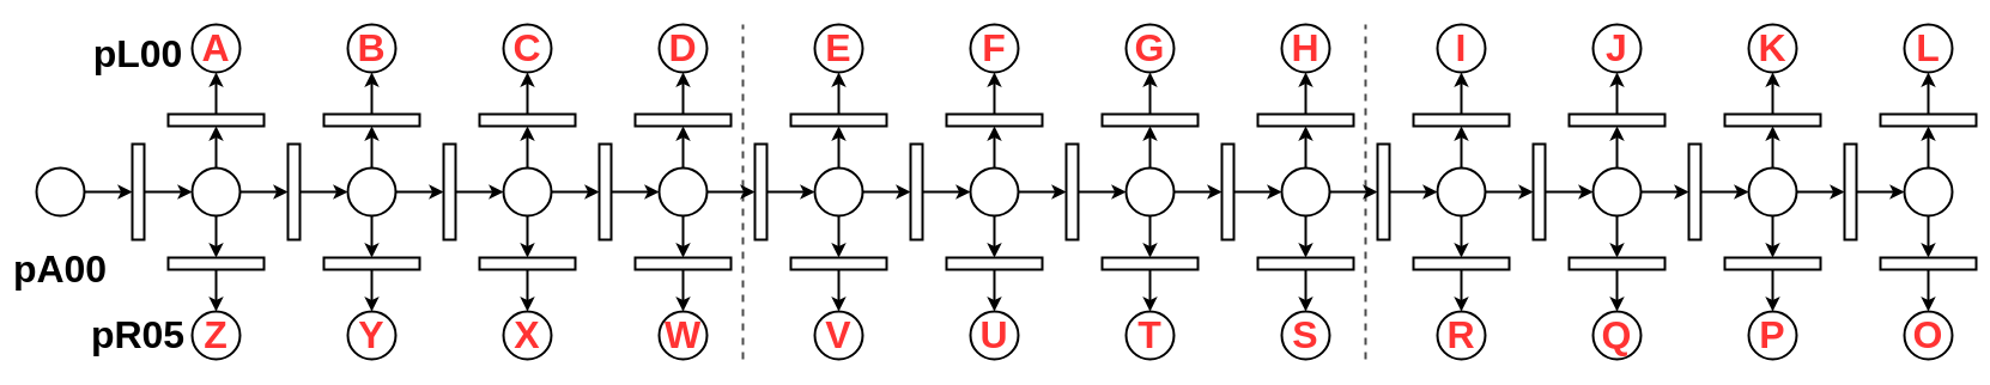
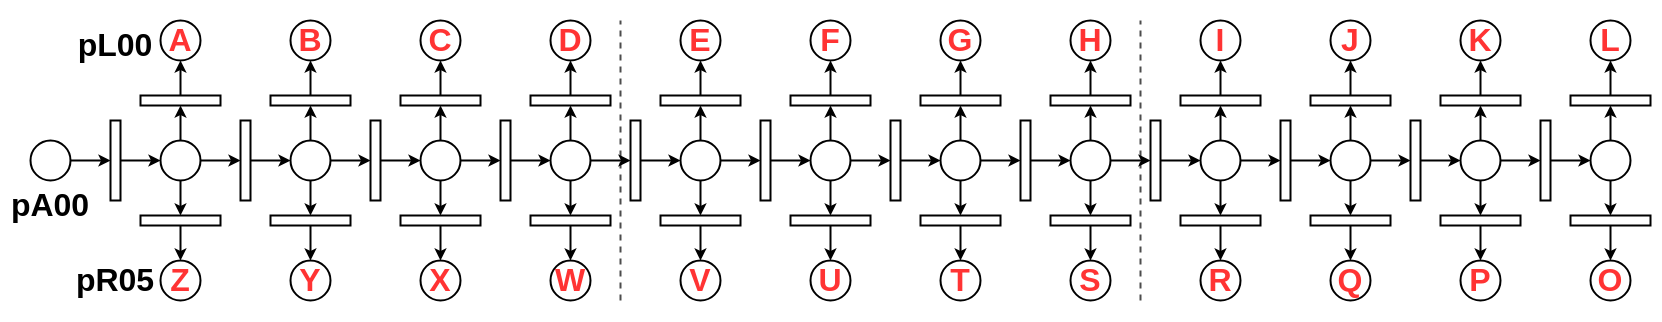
- <mxCell id="147" value="&lt;font size=&quot;1&quot;&gt;&lt;b&gt;&lt;font style=&quot;font-size: 32px;&quot;&gt;pA00&lt;/font&gt;&lt;/b&gt;&lt;/font&gt;" style="text;html=1;strokeColor=none;fillColor=none;align=center;verticalAlign=middle;whiteSpace=wrap;rounded=0;" vertex="1" parent="1"><mxGeometry x="20" y="210" width="60" height="30" as="geometry" /></mxCell>
+ <mxCell id="147" value="&lt;font size=&quot;1&quot;&gt;&lt;b&gt;&lt;font style=&quot;font-size: 32px;&quot;&gt;pA00&lt;/font&gt;&lt;/b&gt;&lt;/font&gt;" style="text;html=1;strokeColor=none;fillColor=none;align=center;verticalAlign=middle;whiteSpace=wrap;rounded=0;" vertex="1" parent="1"><mxGeometry x="20" y="190" width="60" height="30" as="geometry" /></mxCell>
